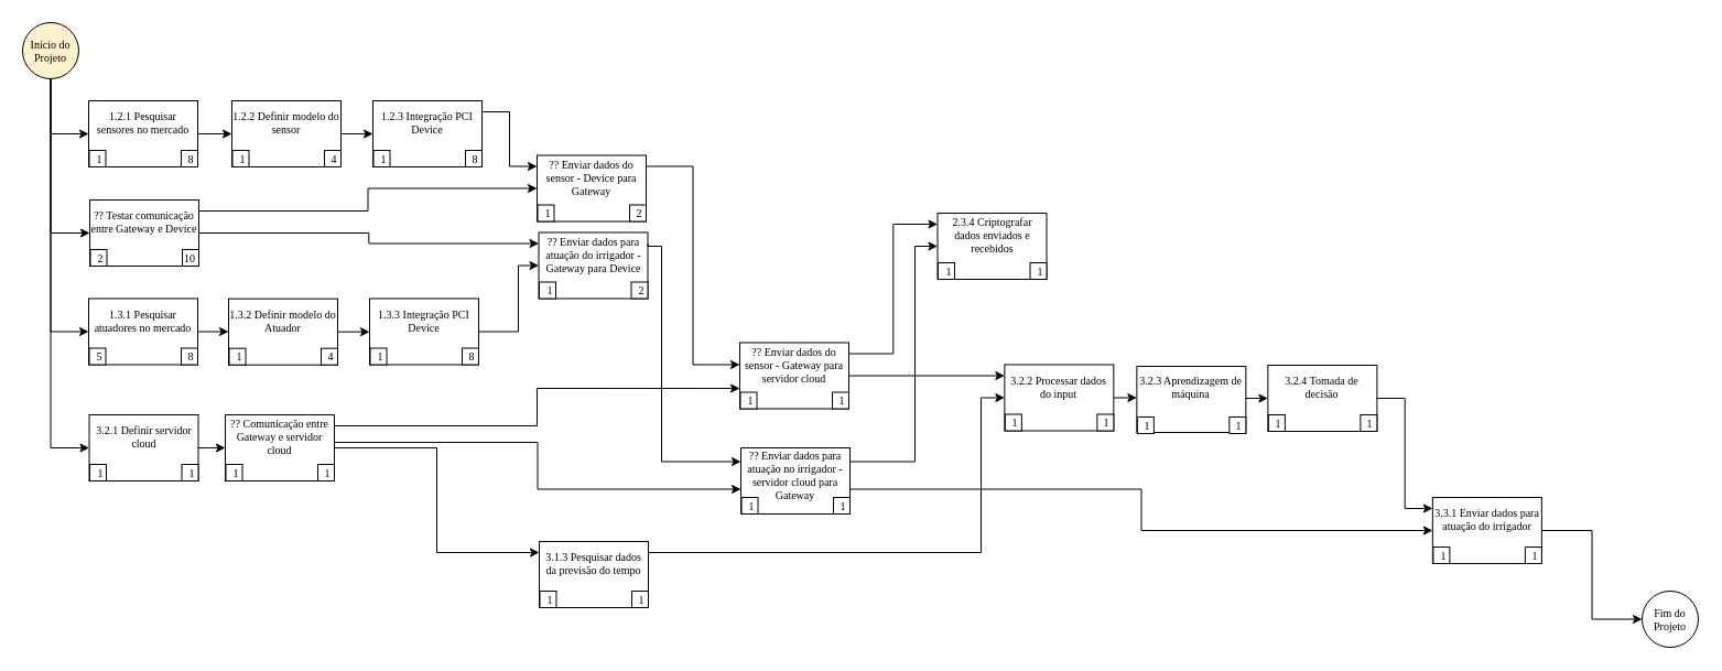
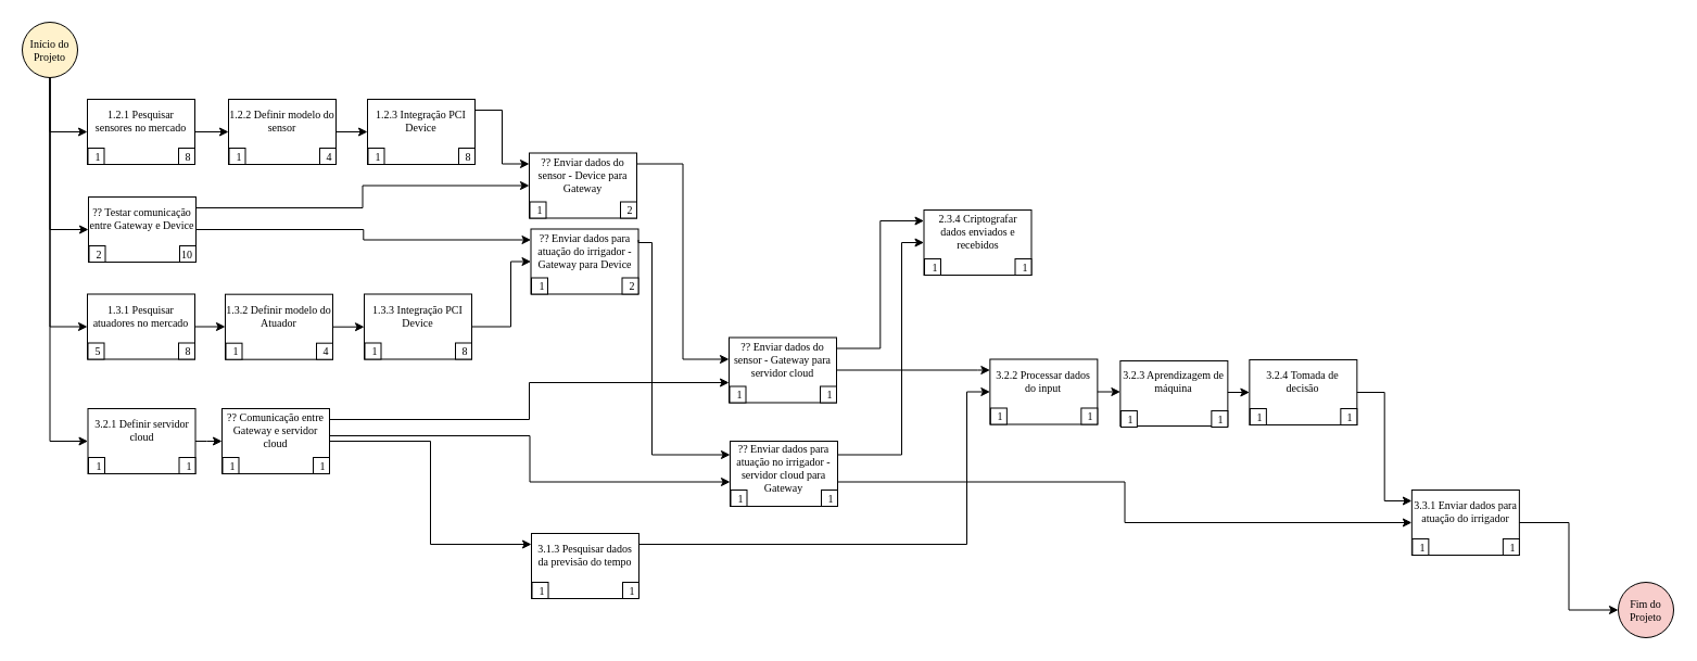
- <mxCell id="162" value="Fim do Projeto" style="ellipse;whiteSpace=wrap;html=1;aspect=fixed;fontFamily=Tahoma;fontSize=10;" vertex="1" parent="1"><mxGeometry x="1490" y="536" width="51" height="51" as="geometry" /></mxCell>
+ <mxCell id="162" value="Fim do Projeto" style="ellipse;whiteSpace=wrap;html=1;aspect=fixed;fontFamily=Tahoma;fontSize=10;fillColor=#f8cecc;" vertex="1" parent="1"><mxGeometry x="1490" y="536" width="51" height="51" as="geometry" /></mxCell>
